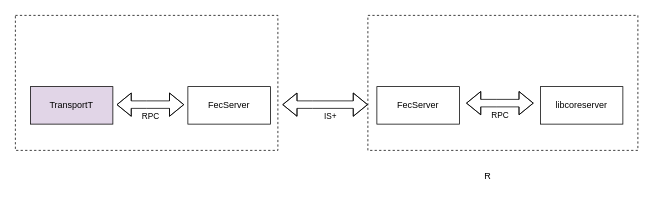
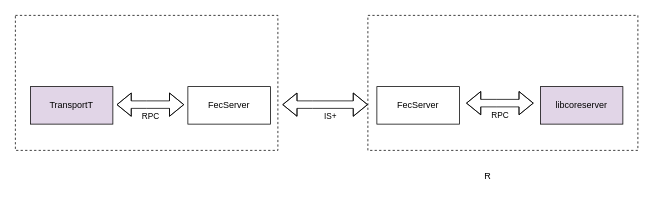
- <mxCell id="7" value="libcoreserver" style="rounded=0;whiteSpace=wrap;html=1;" vertex="1" parent="1"><mxGeometry x="720" y="115" width="110" height="50" as="geometry" /></mxCell>
+ <mxCell id="7" value="libcoreserver" style="rounded=0;whiteSpace=wrap;html=1;fillColor=#e1d5e7;" vertex="1" parent="1"><mxGeometry x="720" y="115" width="110" height="50" as="geometry" /></mxCell>
